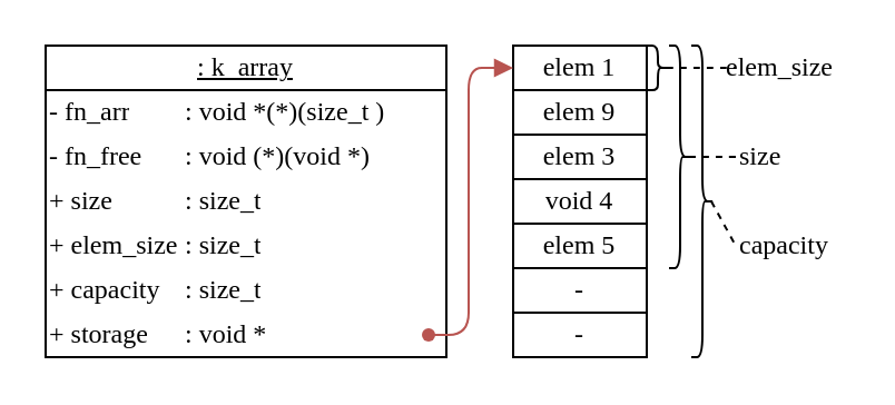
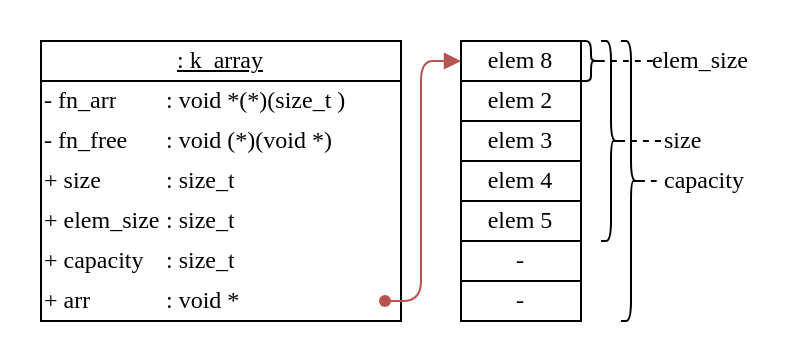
- <mxCell id="31" value="elem 1" style="shape=partialRectangle;html=1;whiteSpace=wrap;connectable=0;strokeColor=inherit;overflow=hidden;fillColor=none;top=0;left=0;bottom=0;right=0;pointerEvents=1;fontSize=12;fontFamily=Times New Roman;" parent="30" vertex="1"><mxGeometry width="60" height="20" as="geometry"><mxRectangle width="60" height="20" as="alternateBounds" /></mxGeometry></mxCell>
+ <mxCell id="31" value="elem 8" style="shape=partialRectangle;html=1;whiteSpace=wrap;connectable=0;strokeColor=inherit;overflow=hidden;fillColor=none;top=0;left=0;bottom=0;right=0;pointerEvents=1;fontSize=12;fontFamily=Times New Roman;" parent="30" vertex="1"><mxGeometry width="60" height="20" as="geometry"><mxRectangle width="60" height="20" as="alternateBounds" /></mxGeometry></mxCell>
- <mxCell id="33" value="elem 9" style="shape=partialRectangle;html=1;whiteSpace=wrap;connectable=0;strokeColor=inherit;overflow=hidden;fillColor=none;top=0;left=0;bottom=0;right=0;pointerEvents=1;fontSize=12;fontFamily=Times New Roman;" parent="32" vertex="1"><mxGeometry width="60" height="20" as="geometry"><mxRectangle width="60" height="20" as="alternateBounds" /></mxGeometry></mxCell>
+ <mxCell id="33" value="elem 2" style="shape=partialRectangle;html=1;whiteSpace=wrap;connectable=0;strokeColor=inherit;overflow=hidden;fillColor=none;top=0;left=0;bottom=0;right=0;pointerEvents=1;fontSize=12;fontFamily=Times New Roman;" parent="32" vertex="1"><mxGeometry width="60" height="20" as="geometry"><mxRectangle width="60" height="20" as="alternateBounds" /></mxGeometry></mxCell>
- <mxCell id="37" value="void 4" style="shape=partialRectangle;html=1;whiteSpace=wrap;connectable=0;strokeColor=inherit;overflow=hidden;fillColor=none;top=0;left=0;bottom=0;right=0;pointerEvents=1;fontSize=12;fontFamily=Times New Roman;" parent="36" vertex="1"><mxGeometry width="60" height="20" as="geometry"><mxRectangle width="60" height="20" as="alternateBounds" /></mxGeometry></mxCell>
+ <mxCell id="37" value="elem 4" style="shape=partialRectangle;html=1;whiteSpace=wrap;connectable=0;strokeColor=inherit;overflow=hidden;fillColor=none;top=0;left=0;bottom=0;right=0;pointerEvents=1;fontSize=12;fontFamily=Times New Roman;" parent="36" vertex="1"><mxGeometry width="60" height="20" as="geometry"><mxRectangle width="60" height="20" as="alternateBounds" /></mxGeometry></mxCell>
- <mxCell id="50" value="capacity" style="text;html=1;strokeColor=none;fillColor=none;align=left;verticalAlign=middle;whiteSpace=wrap;rounded=0;fontFamily=Times New Roman;" parent="1" vertex="1"><mxGeometry x="330" y="100" width="50" height="20" as="geometry" /></mxCell>
+ <mxCell id="50" value="capacity" style="text;html=1;strokeColor=none;fillColor=none;align=left;verticalAlign=middle;whiteSpace=wrap;rounded=0;fontFamily=Times New Roman;" parent="1" vertex="1"><mxGeometry x="330" y="80" width="50" height="20" as="geometry" /></mxCell>
- <mxCell id="25" value="+ storage" style="shape=partialRectangle;html=1;whiteSpace=wrap;connectable=0;fillColor=none;top=0;left=0;bottom=0;right=0;overflow=hidden;fontSize=12;strokeColor=inherit;align=left;fontFamily=Times New Roman;" parent="24" vertex="1"><mxGeometry width="61" height="20" as="geometry"><mxRectangle width="61" height="20" as="alternateBounds" /></mxGeometry></mxCell>
+ <mxCell id="25" value="+ arr" style="shape=partialRectangle;html=1;whiteSpace=wrap;connectable=0;fillColor=none;top=0;left=0;bottom=0;right=0;overflow=hidden;fontSize=12;strokeColor=inherit;align=left;fontFamily=Times New Roman;" parent="24" vertex="1"><mxGeometry width="61" height="20" as="geometry"><mxRectangle width="61" height="20" as="alternateBounds" /></mxGeometry></mxCell>
